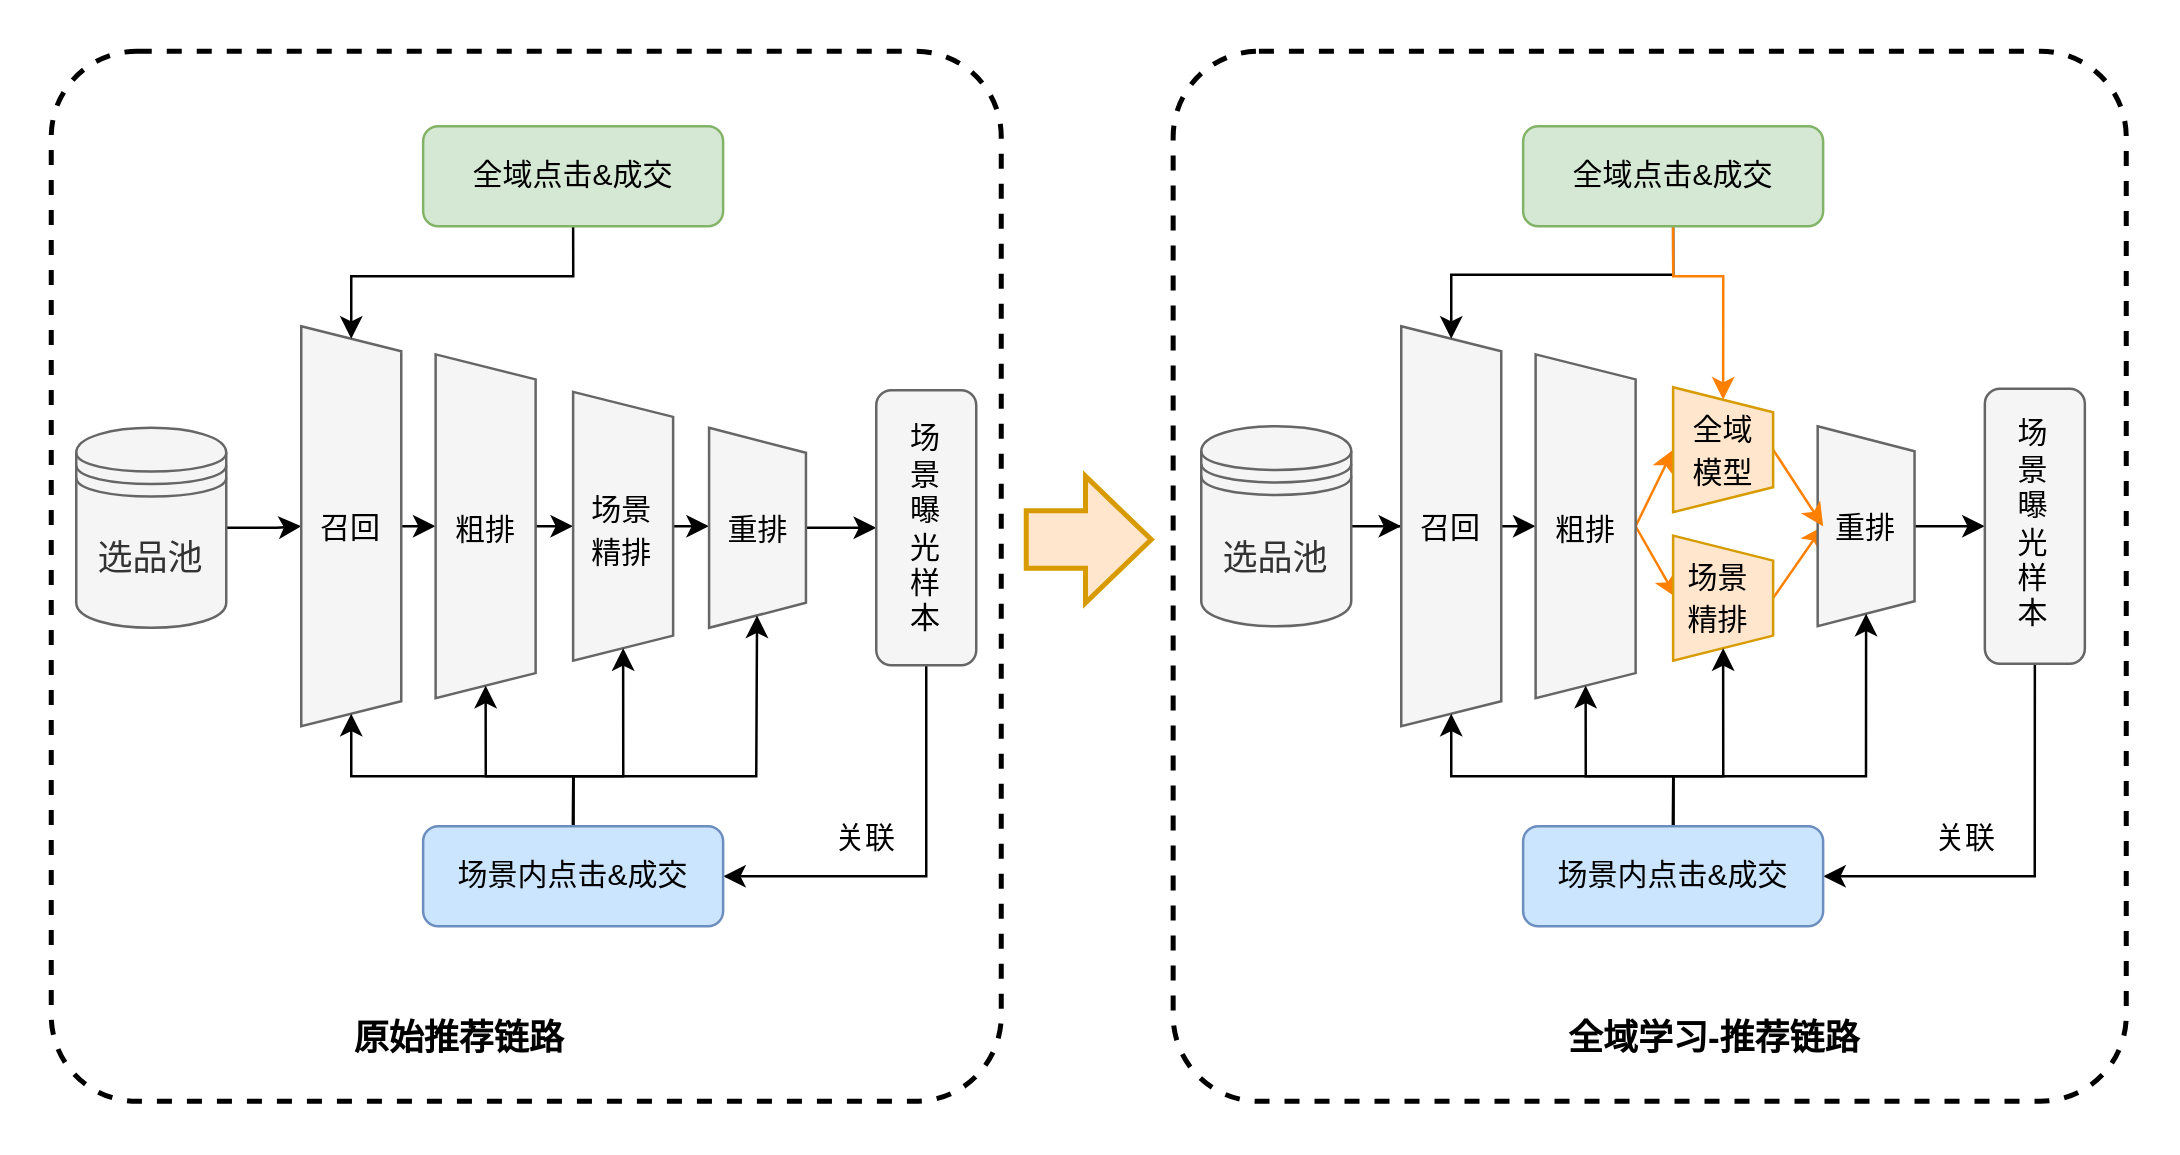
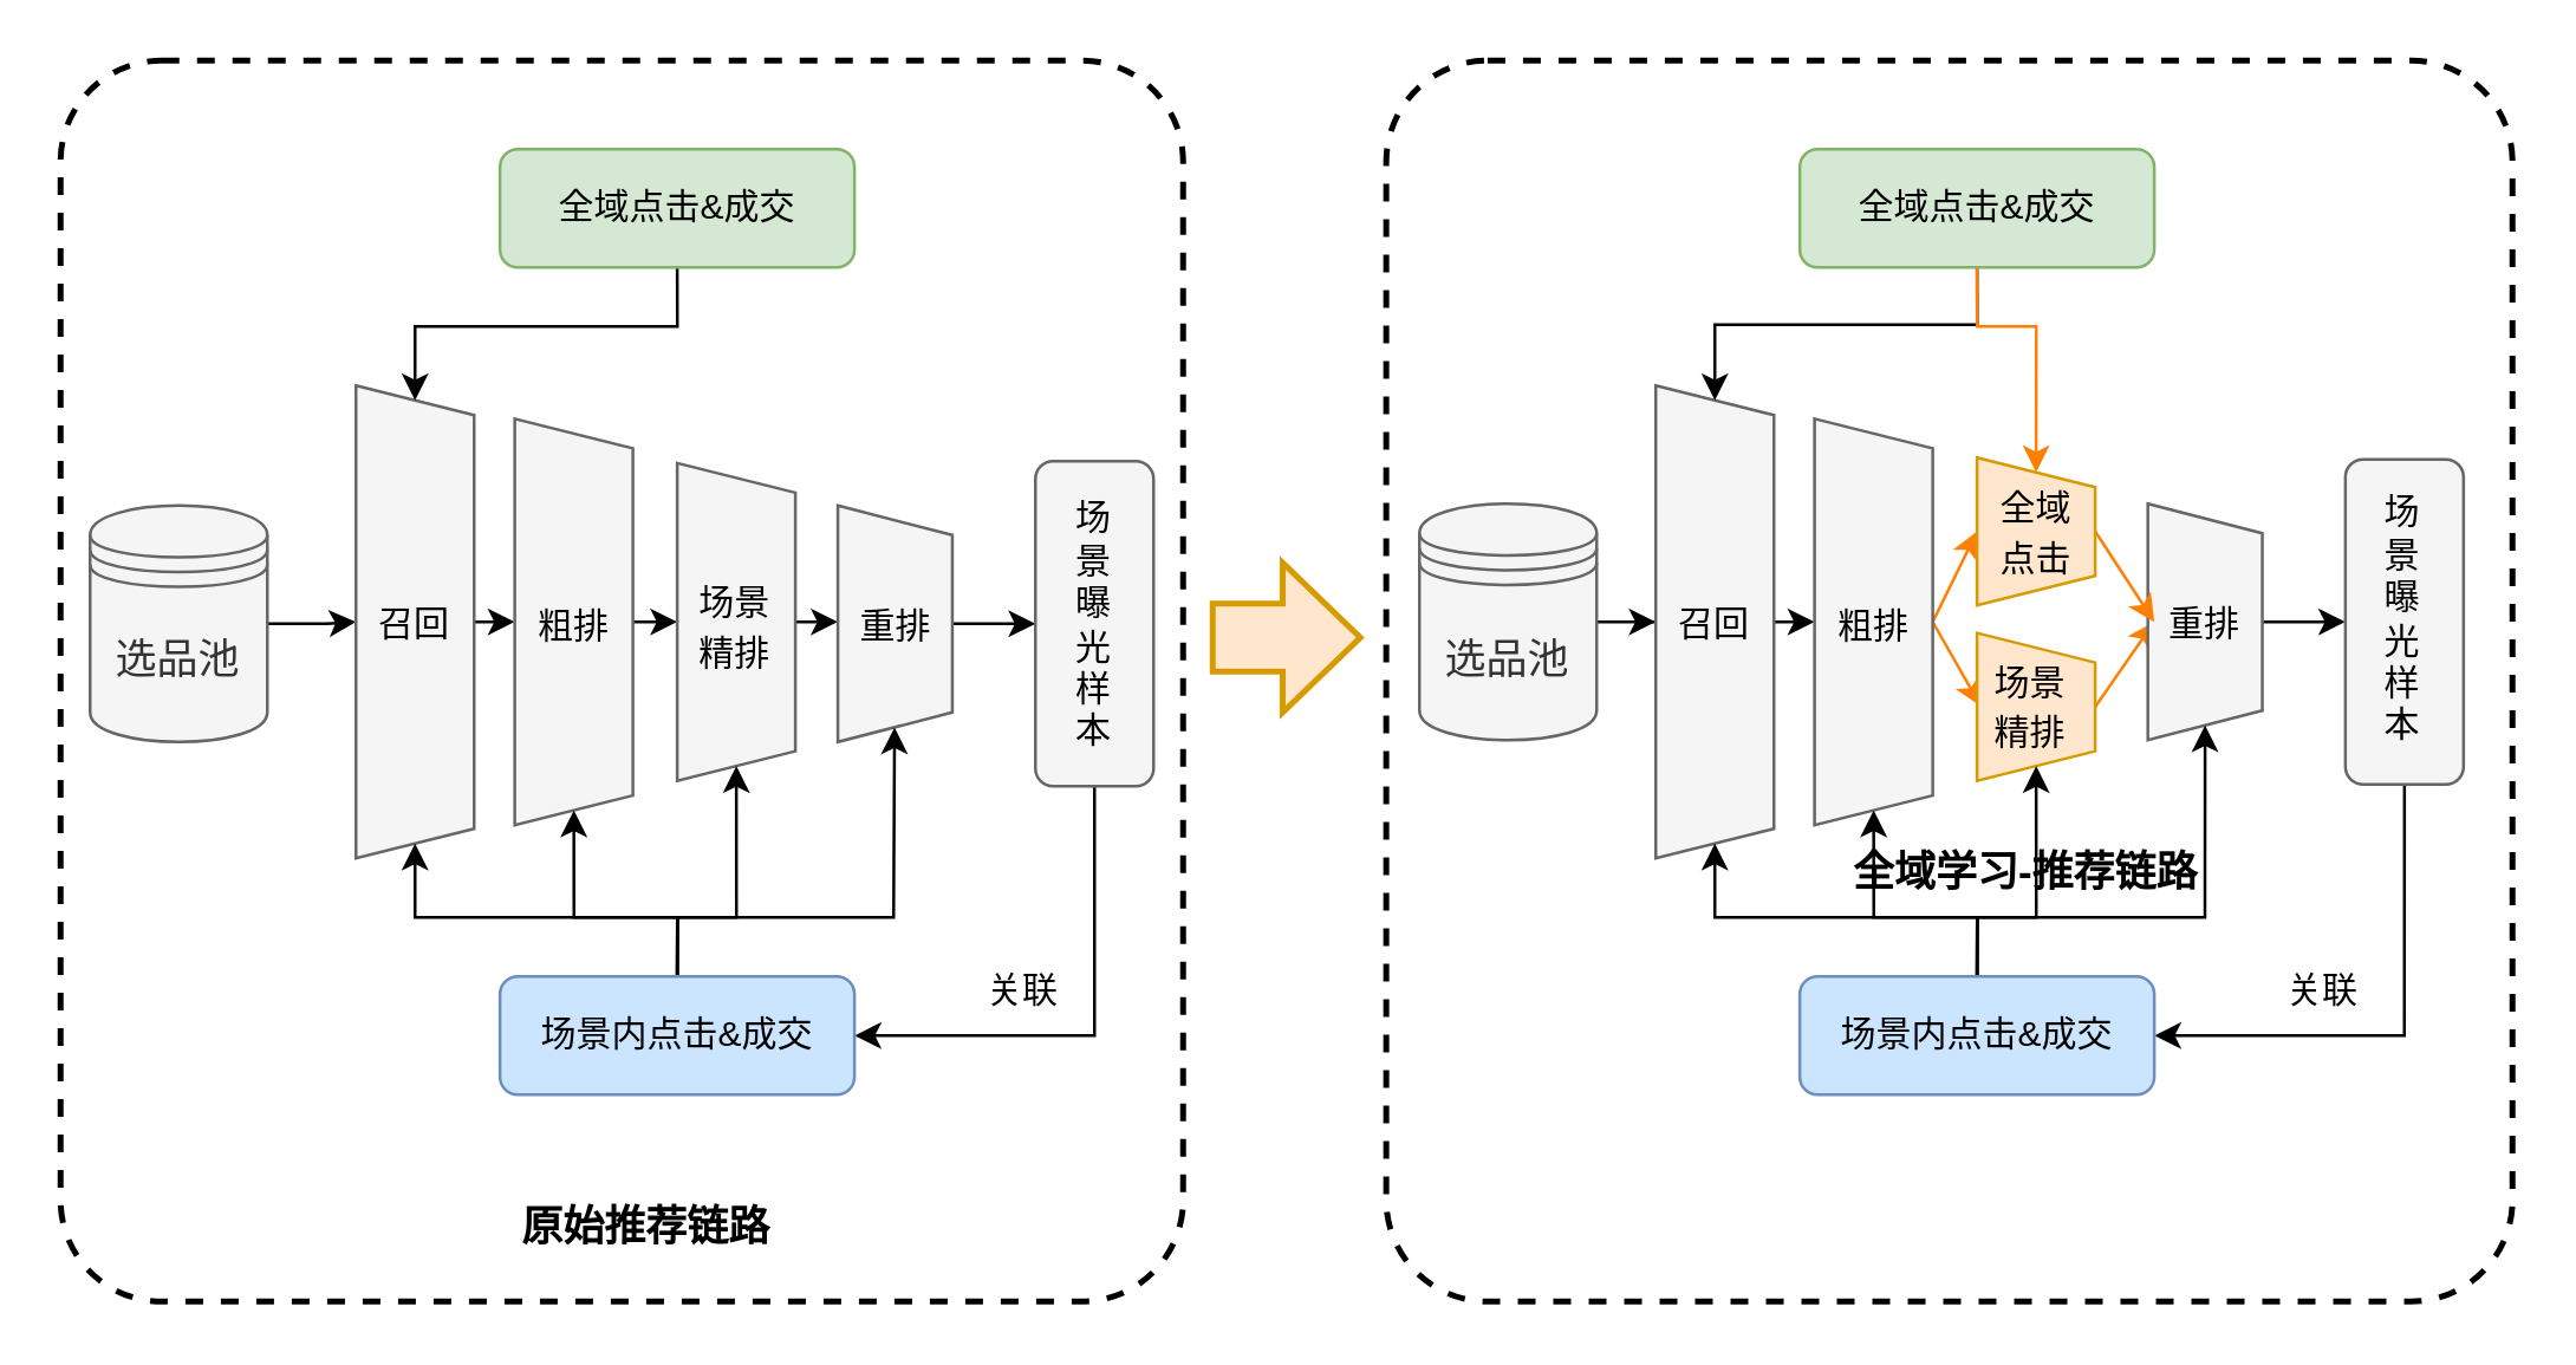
- <mxCell id="58" value="&lt;span style=&quot;font-size: 12px;&quot;&gt;全域模型&lt;/span&gt;" style="text;html=1;strokeColor=none;fillColor=none;align=center;verticalAlign=middle;whiteSpace=wrap;rounded=0;fontSize=14;" parent="1" vertex="1"><mxGeometry x="671.56" y="166.55" width="34.38" height="25.63" as="geometry" /></mxCell>
+ <mxCell id="58" value="&lt;span style=&quot;font-size: 12px;&quot;&gt;全域点击&lt;/span&gt;" style="text;html=1;strokeColor=none;fillColor=none;align=center;verticalAlign=middle;whiteSpace=wrap;rounded=0;fontSize=14;" parent="1" vertex="1"><mxGeometry x="671.56" y="166.55" width="34.38" height="25.63" as="geometry" /></mxCell>
- <mxCell id="59" value="&lt;b&gt;&lt;font style=&quot;font-size: 14px;&quot;&gt;原始推荐链路&lt;/font&gt;&lt;/b&gt;" style="text;html=1;strokeColor=none;fillColor=none;align=center;verticalAlign=middle;whiteSpace=wrap;rounded=0;fontSize=12;" parent="1" vertex="1"><mxGeometry x="86.26" y="400" width="194.99" height="30" as="geometry" /></mxCell>
+ <mxCell id="59" value="&lt;b&gt;&lt;font style=&quot;font-size: 14px;&quot;&gt;原始推荐链路&lt;/font&gt;&lt;/b&gt;" style="text;html=1;strokeColor=none;fillColor=none;align=center;verticalAlign=middle;whiteSpace=wrap;rounded=0;fontSize=12;" parent="1" vertex="1"><mxGeometry x="121.26" y="400" width="194.99" height="30" as="geometry" /></mxCell>
- <mxCell id="60" value="&lt;b&gt;&lt;font style=&quot;font-size: 14px;&quot;&gt;全域学习-推荐链路&lt;/font&gt;&lt;/b&gt;" style="text;html=1;strokeColor=none;fillColor=none;align=center;verticalAlign=middle;whiteSpace=wrap;rounded=0;fontSize=12;" parent="1" vertex="1"><mxGeometry x="587.51" y="400" width="194.99" height="30" as="geometry" /></mxCell>
+ <mxCell id="60" value="&lt;b&gt;&lt;font style=&quot;font-size: 14px;&quot;&gt;全域学习-推荐链路&lt;/font&gt;&lt;/b&gt;" style="text;html=1;strokeColor=none;fillColor=none;align=center;verticalAlign=middle;whiteSpace=wrap;rounded=0;fontSize=12;" parent="1" vertex="1"><mxGeometry x="587.51" y="280" width="194.99" height="30" as="geometry" /></mxCell>
